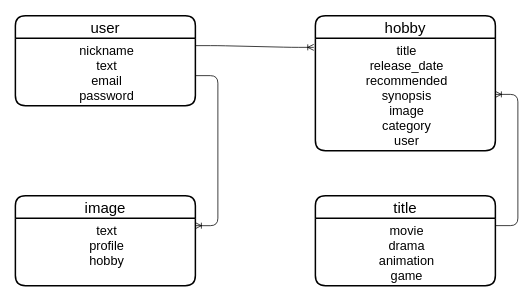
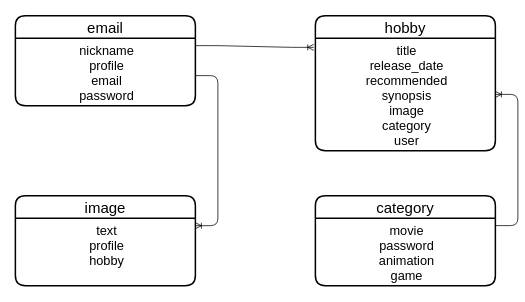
- <mxCell id="6" value="user" style="swimlane;childLayout=stackLayout;horizontal=1;startSize=30;horizontalStack=0;rounded=1;fontSize=20;fontStyle=0;strokeWidth=2;resizeParent=0;resizeLast=1;shadow=0;dashed=0;align=center;" vertex="1" parent="1"><mxGeometry x="20" y="20" width="240" height="120" as="geometry" /></mxCell>
+ <mxCell id="6" value="email" style="swimlane;childLayout=stackLayout;horizontal=1;startSize=30;horizontalStack=0;rounded=1;fontSize=20;fontStyle=0;strokeWidth=2;resizeParent=0;resizeLast=1;shadow=0;dashed=0;align=center;" vertex="1" parent="1"><mxGeometry x="20" y="20" width="240" height="120" as="geometry" /></mxCell>
- <mxCell id="7" value="nickname&#10;text&#10;email&#10;password" style="align=center;strokeColor=none;fillColor=none;spacingLeft=4;fontSize=17;verticalAlign=top;resizable=0;rotatable=0;part=1;" vertex="1" parent="6"><mxGeometry y="30" width="240" height="90" as="geometry" /></mxCell>
+ <mxCell id="7" value="nickname&#10;profile&#10;email&#10;password" style="align=center;strokeColor=none;fillColor=none;spacingLeft=4;fontSize=17;verticalAlign=top;resizable=0;rotatable=0;part=1;" vertex="1" parent="6"><mxGeometry y="30" width="240" height="90" as="geometry" /></mxCell>
- <mxCell id="4" value="title" style="swimlane;childLayout=stackLayout;horizontal=1;startSize=30;horizontalStack=0;rounded=1;fontSize=20;fontStyle=0;strokeWidth=2;resizeParent=0;resizeLast=1;shadow=0;dashed=0;align=center;" vertex="1" parent="1"><mxGeometry x="420" y="260" width="240" height="120" as="geometry" /></mxCell>
+ <mxCell id="4" value="category" style="swimlane;childLayout=stackLayout;horizontal=1;startSize=30;horizontalStack=0;rounded=1;fontSize=20;fontStyle=0;strokeWidth=2;resizeParent=0;resizeLast=1;shadow=0;dashed=0;align=center;" vertex="1" parent="1"><mxGeometry x="420" y="260" width="240" height="120" as="geometry" /></mxCell>
- <mxCell id="5" value="movie&#10;drama&#10;animation&#10;game" style="align=center;strokeColor=none;fillColor=none;spacingLeft=4;fontSize=17;verticalAlign=top;resizable=0;rotatable=0;part=1;" vertex="1" parent="4"><mxGeometry y="30" width="240" height="90" as="geometry" /></mxCell>
+ <mxCell id="5" value="movie&#10;password&#10;animation&#10;game" style="align=center;strokeColor=none;fillColor=none;spacingLeft=4;fontSize=17;verticalAlign=top;resizable=0;rotatable=0;part=1;" vertex="1" parent="4"><mxGeometry y="30" width="240" height="90" as="geometry" /></mxCell>
